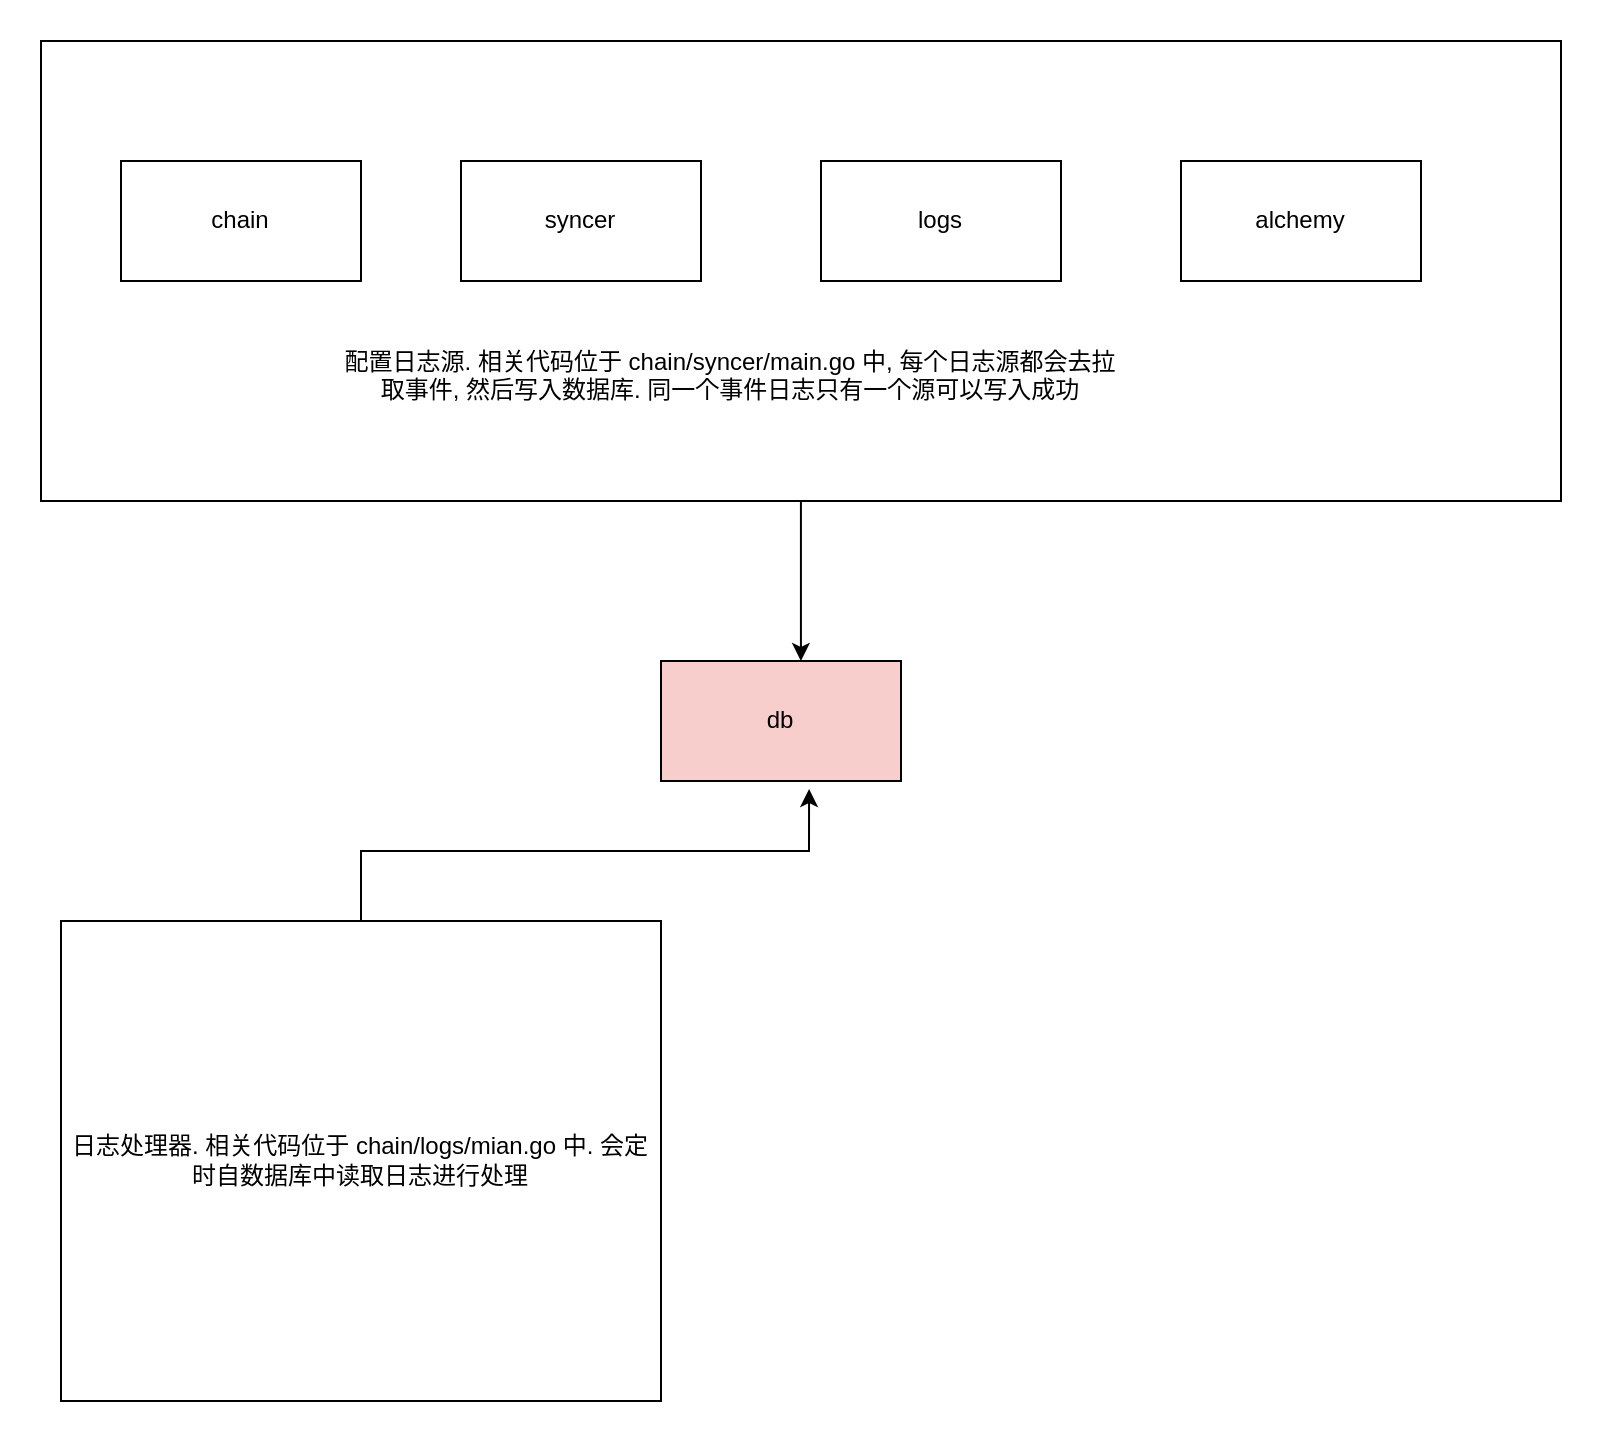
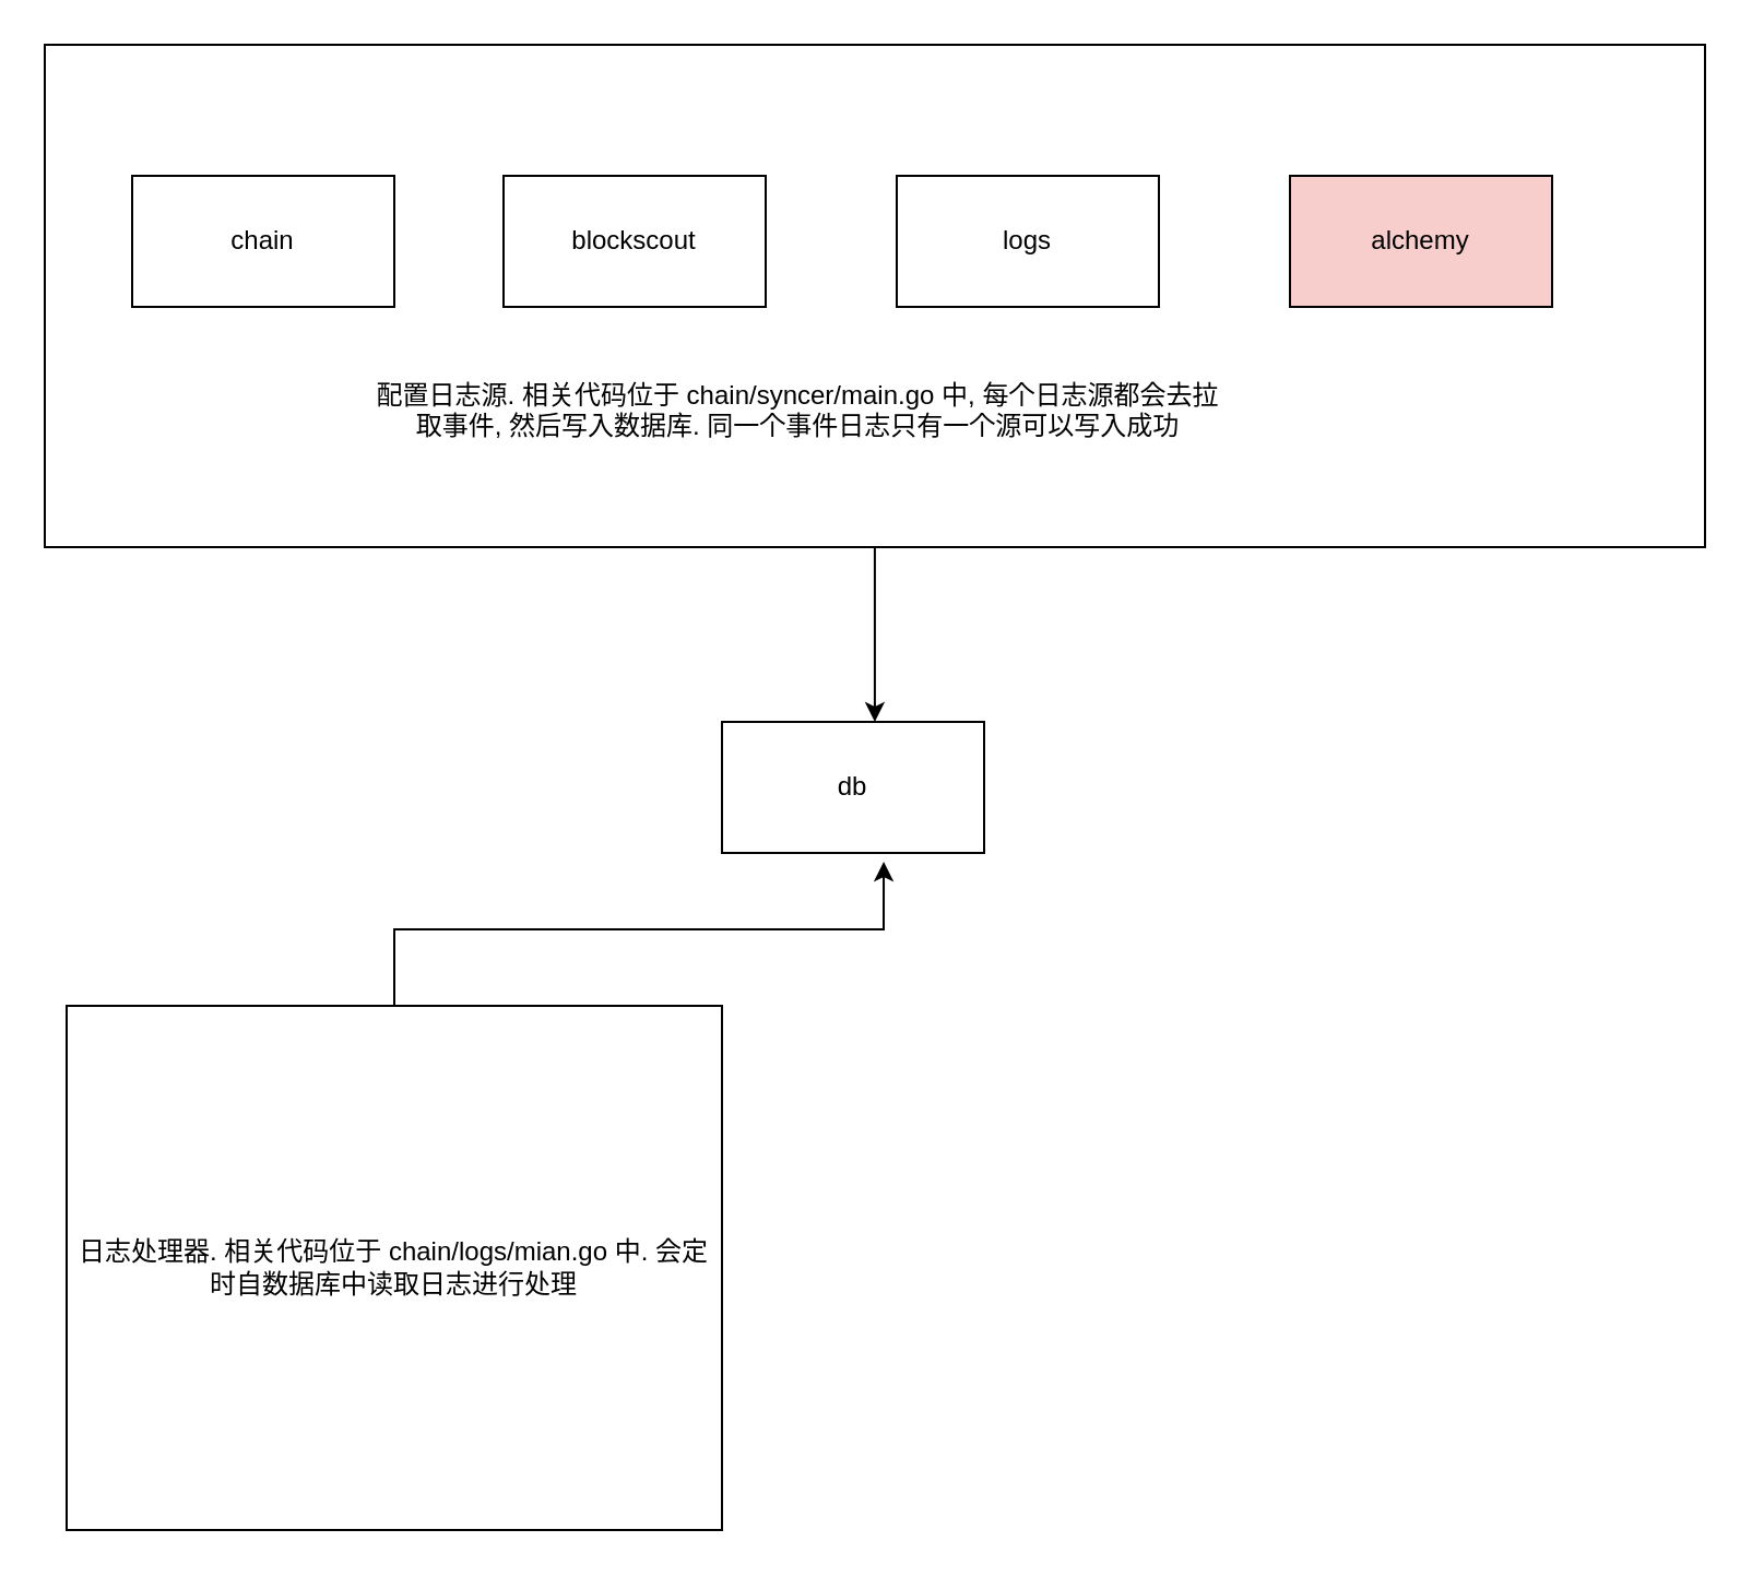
- <mxCell id="4" value="syncer" style="rounded=0;whiteSpace=wrap;html=1;" vertex="1" parent="1"><mxGeometry x="230" y="80" width="120" height="60" as="geometry" /></mxCell>
+ <mxCell id="4" value="blockscout" style="rounded=0;whiteSpace=wrap;html=1;" vertex="1" parent="1"><mxGeometry x="230" y="80" width="120" height="60" as="geometry" /></mxCell>
- <mxCell id="6" value="alchemy" style="rounded=0;whiteSpace=wrap;html=1;" vertex="1" parent="1"><mxGeometry x="590" y="80" width="120" height="60" as="geometry" /></mxCell>
+ <mxCell id="6" value="alchemy" style="rounded=0;whiteSpace=wrap;html=1;fillColor=#f8cecc;" vertex="1" parent="1"><mxGeometry x="590" y="80" width="120" height="60" as="geometry" /></mxCell>
- <mxCell id="8" value="db" style="rounded=0;whiteSpace=wrap;html=1;fillColor=#f8cecc;" vertex="1" parent="1"><mxGeometry x="330" y="330" width="120" height="60" as="geometry" /></mxCell>
+ <mxCell id="8" value="db" style="rounded=0;whiteSpace=wrap;html=1;" vertex="1" parent="1"><mxGeometry x="330" y="330" width="120" height="60" as="geometry" /></mxCell>
